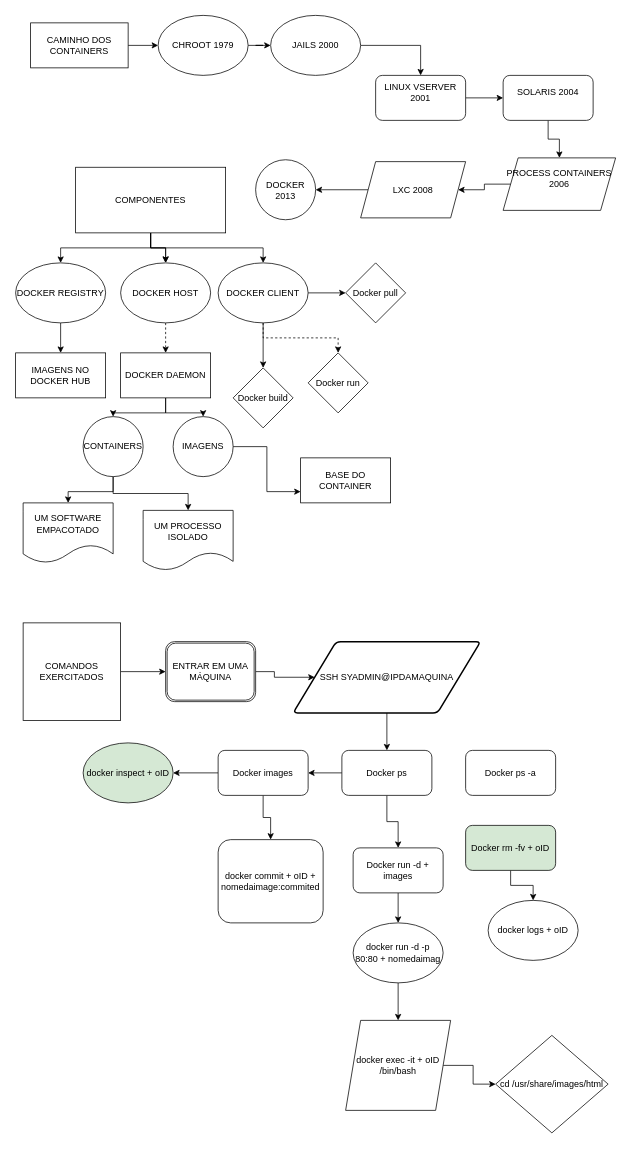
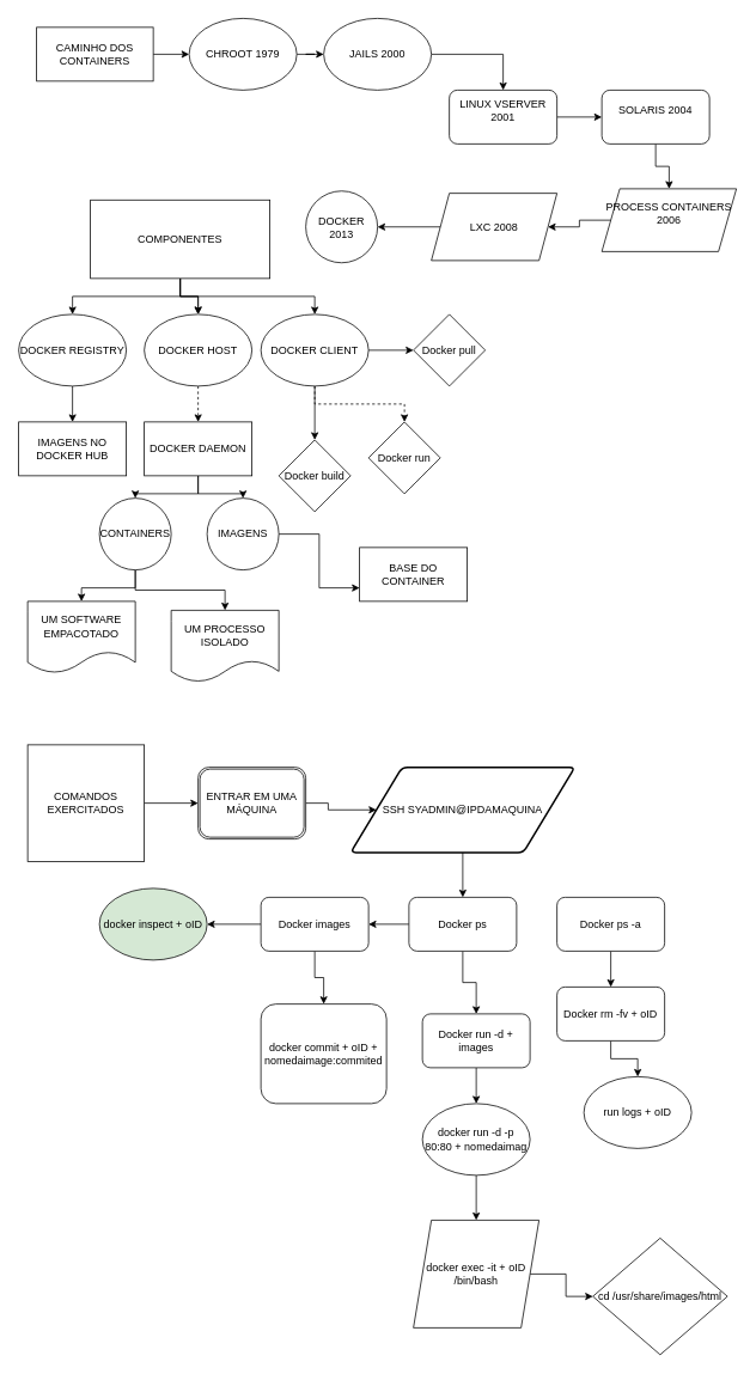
+ <mxCell id="54" style="edgeStyle=orthogonalEdgeStyle;rounded=0;orthogonalLoop=1;jettySize=auto;html=1;" edge="1" parent="1" source="55" target="62"><mxGeometry relative="1" as="geometry"><mxPoint x="680" y="1120" as="targetPoint" /></mxGeometry></mxCell>
- <mxCell id="62" value="Docker rm -fv + oID" style="rounded=1;whiteSpace=wrap;html=1;fillColor=#d5e8d4;" vertex="1" parent="1"><mxGeometry x="620" y="1100" width="120" height="60" as="geometry" /></mxCell>
+ <mxCell id="62" value="Docker rm -fv + oID" style="rounded=1;whiteSpace=wrap;html=1;" vertex="1" parent="1"><mxGeometry x="620" y="1100" width="120" height="60" as="geometry" /></mxCell>
- <mxCell id="66" value="docker logs + oID&lt;br&gt;" style="ellipse;whiteSpace=wrap;html=1;" vertex="1" parent="1"><mxGeometry x="650" y="1200" width="120" height="80" as="geometry" /></mxCell>
+ <mxCell id="66" value="run logs + oID&lt;br&gt;" style="ellipse;whiteSpace=wrap;html=1;" vertex="1" parent="1"><mxGeometry x="650" y="1200" width="120" height="80" as="geometry" /></mxCell>
